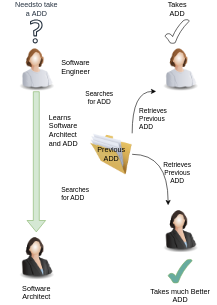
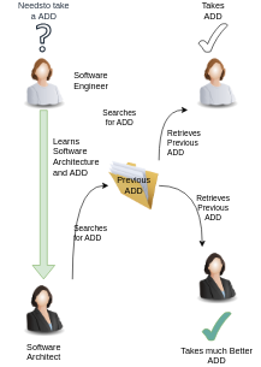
- <mxCell id="18" value="&lt;div style=&quot;text-align: left;&quot;&gt;&lt;span style=&quot;background-color: initial;&quot;&gt;Learns&lt;/span&gt;&lt;/div&gt;&lt;div style=&quot;text-align: left;&quot;&gt;Software&lt;/div&gt;&lt;div style=&quot;text-align: left;&quot;&gt;Architect&lt;div&gt;and ADD&lt;/div&gt;&lt;/div&gt;" style="text;html=1;align=center;verticalAlign=middle;resizable=0;points=[];autosize=1;strokeColor=none;fillColor=none;" vertex="1" parent="1"><mxGeometry x="60" y="170" width="90" height="70" as="geometry" /></mxCell>
+ <mxCell id="18" value="&lt;div style=&quot;text-align: left;&quot;&gt;&lt;span style=&quot;background-color: initial;&quot;&gt;Learns&lt;/span&gt;&lt;/div&gt;&lt;div style=&quot;text-align: left;&quot;&gt;Software&lt;/div&gt;&lt;div style=&quot;text-align: left;&quot;&gt;Architecture&lt;div&gt;and ADD&lt;/div&gt;&lt;/div&gt;" style="text;html=1;align=center;verticalAlign=middle;resizable=0;points=[];autosize=1;strokeColor=none;fillColor=none;" vertex="1" parent="1"><mxGeometry x="60" y="170" width="90" height="70" as="geometry" /></mxCell>
+ <mxCell id="3" style="edgeStyle=orthogonalEdgeStyle;rounded=0;orthogonalLoop=1;jettySize=auto;html=1;exitX=1;exitY=0;exitDx=0;exitDy=0;entryX=0;entryY=0.5;entryDx=0;entryDy=0;curved=1;" edge="1" parent="1" source="4" target="7"><mxGeometry relative="1" as="geometry" /></mxCell>
